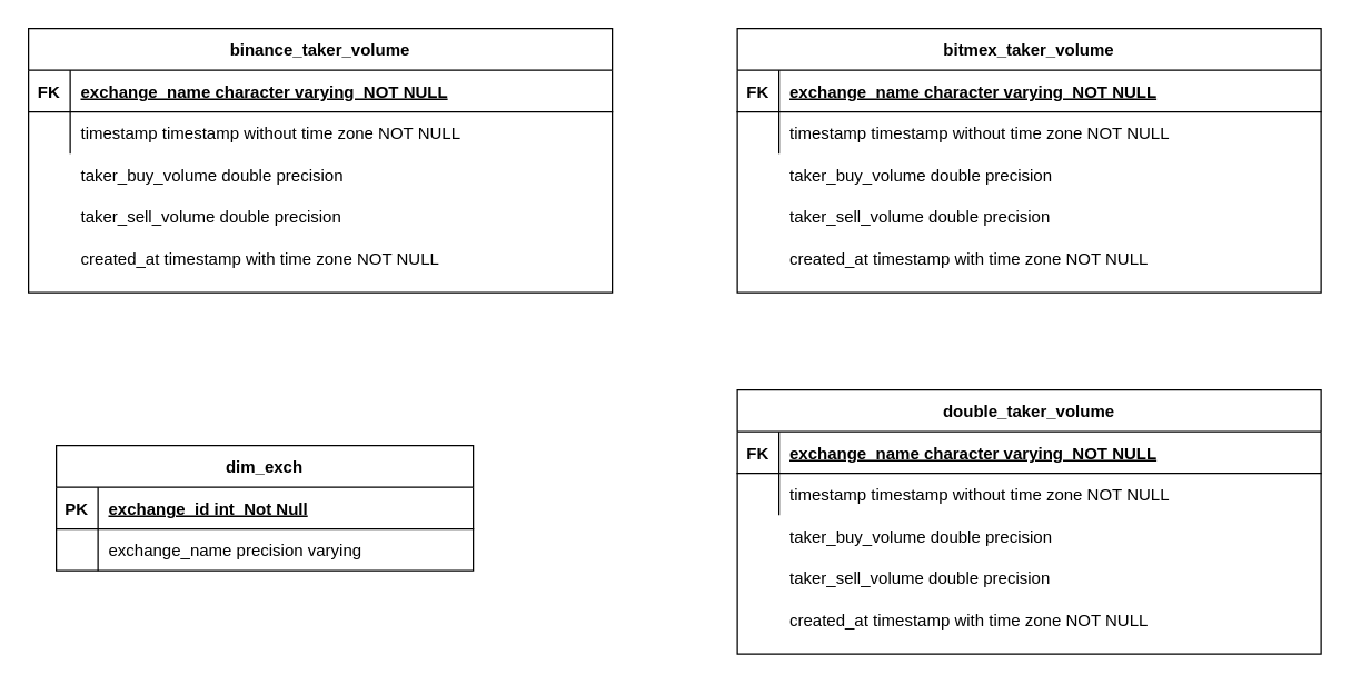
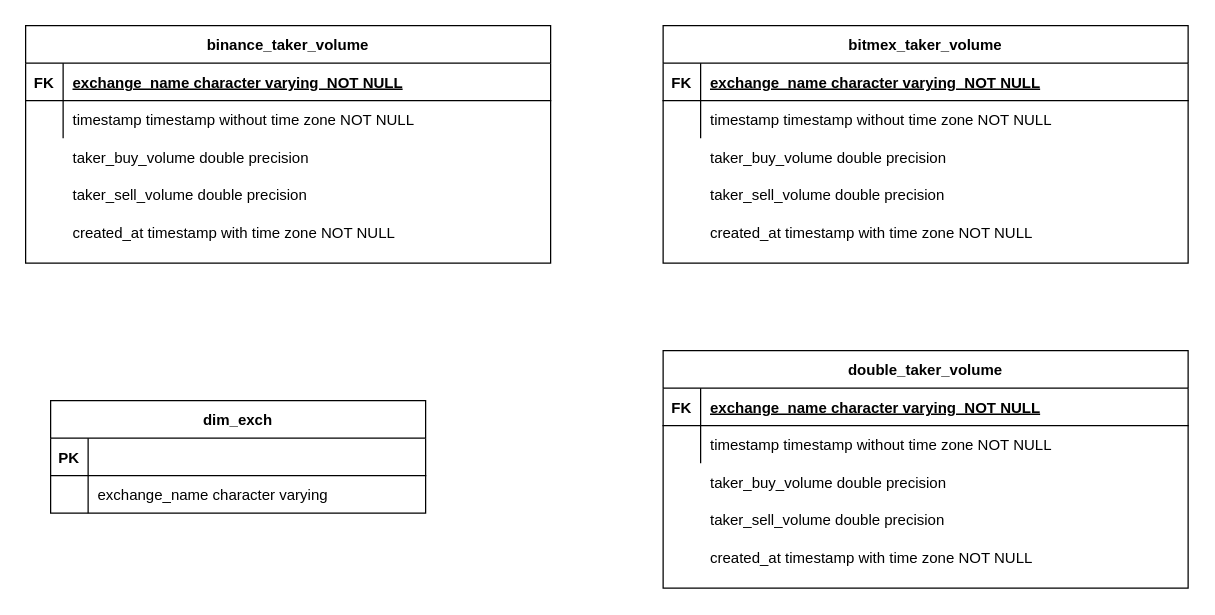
- <mxCell id="35" value="exchange_id int  Not Null" style="shape=partialRectangle;connectable=0;fillColor=none;top=0;left=0;bottom=0;right=0;align=left;spacingLeft=6;fontStyle=5;overflow=hidden;" vertex="1" parent="33"><mxGeometry x="30" width="270" height="30" as="geometry" /></mxCell>
- <mxCell id="38" value="exchange_name precision varying " style="shape=partialRectangle;connectable=0;fillColor=none;top=0;left=0;bottom=0;right=0;align=left;spacingLeft=6;overflow=hidden;" vertex="1" parent="36"><mxGeometry x="30" width="270" height="30" as="geometry" /></mxCell>
+ <mxCell id="38" value="exchange_name character varying " style="shape=partialRectangle;connectable=0;fillColor=none;top=0;left=0;bottom=0;right=0;align=left;spacingLeft=6;overflow=hidden;" vertex="1" parent="36"><mxGeometry x="30" width="270" height="30" as="geometry" /></mxCell>
